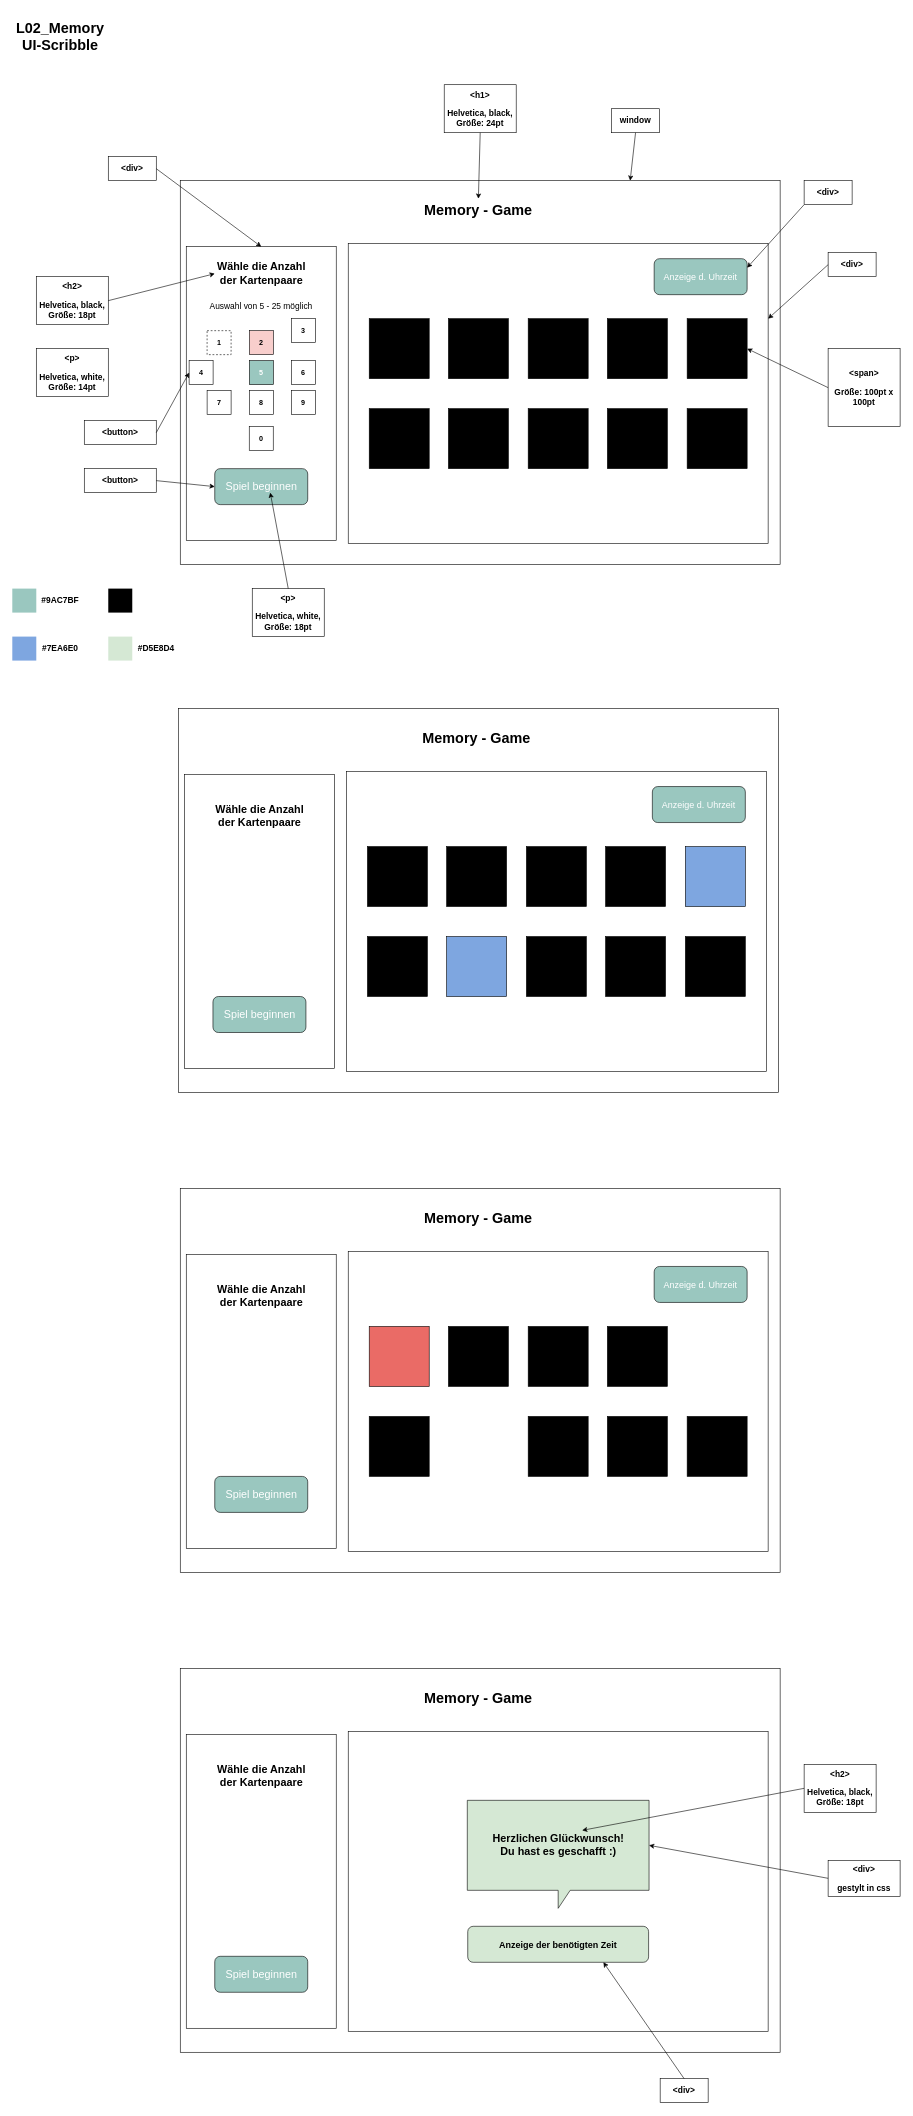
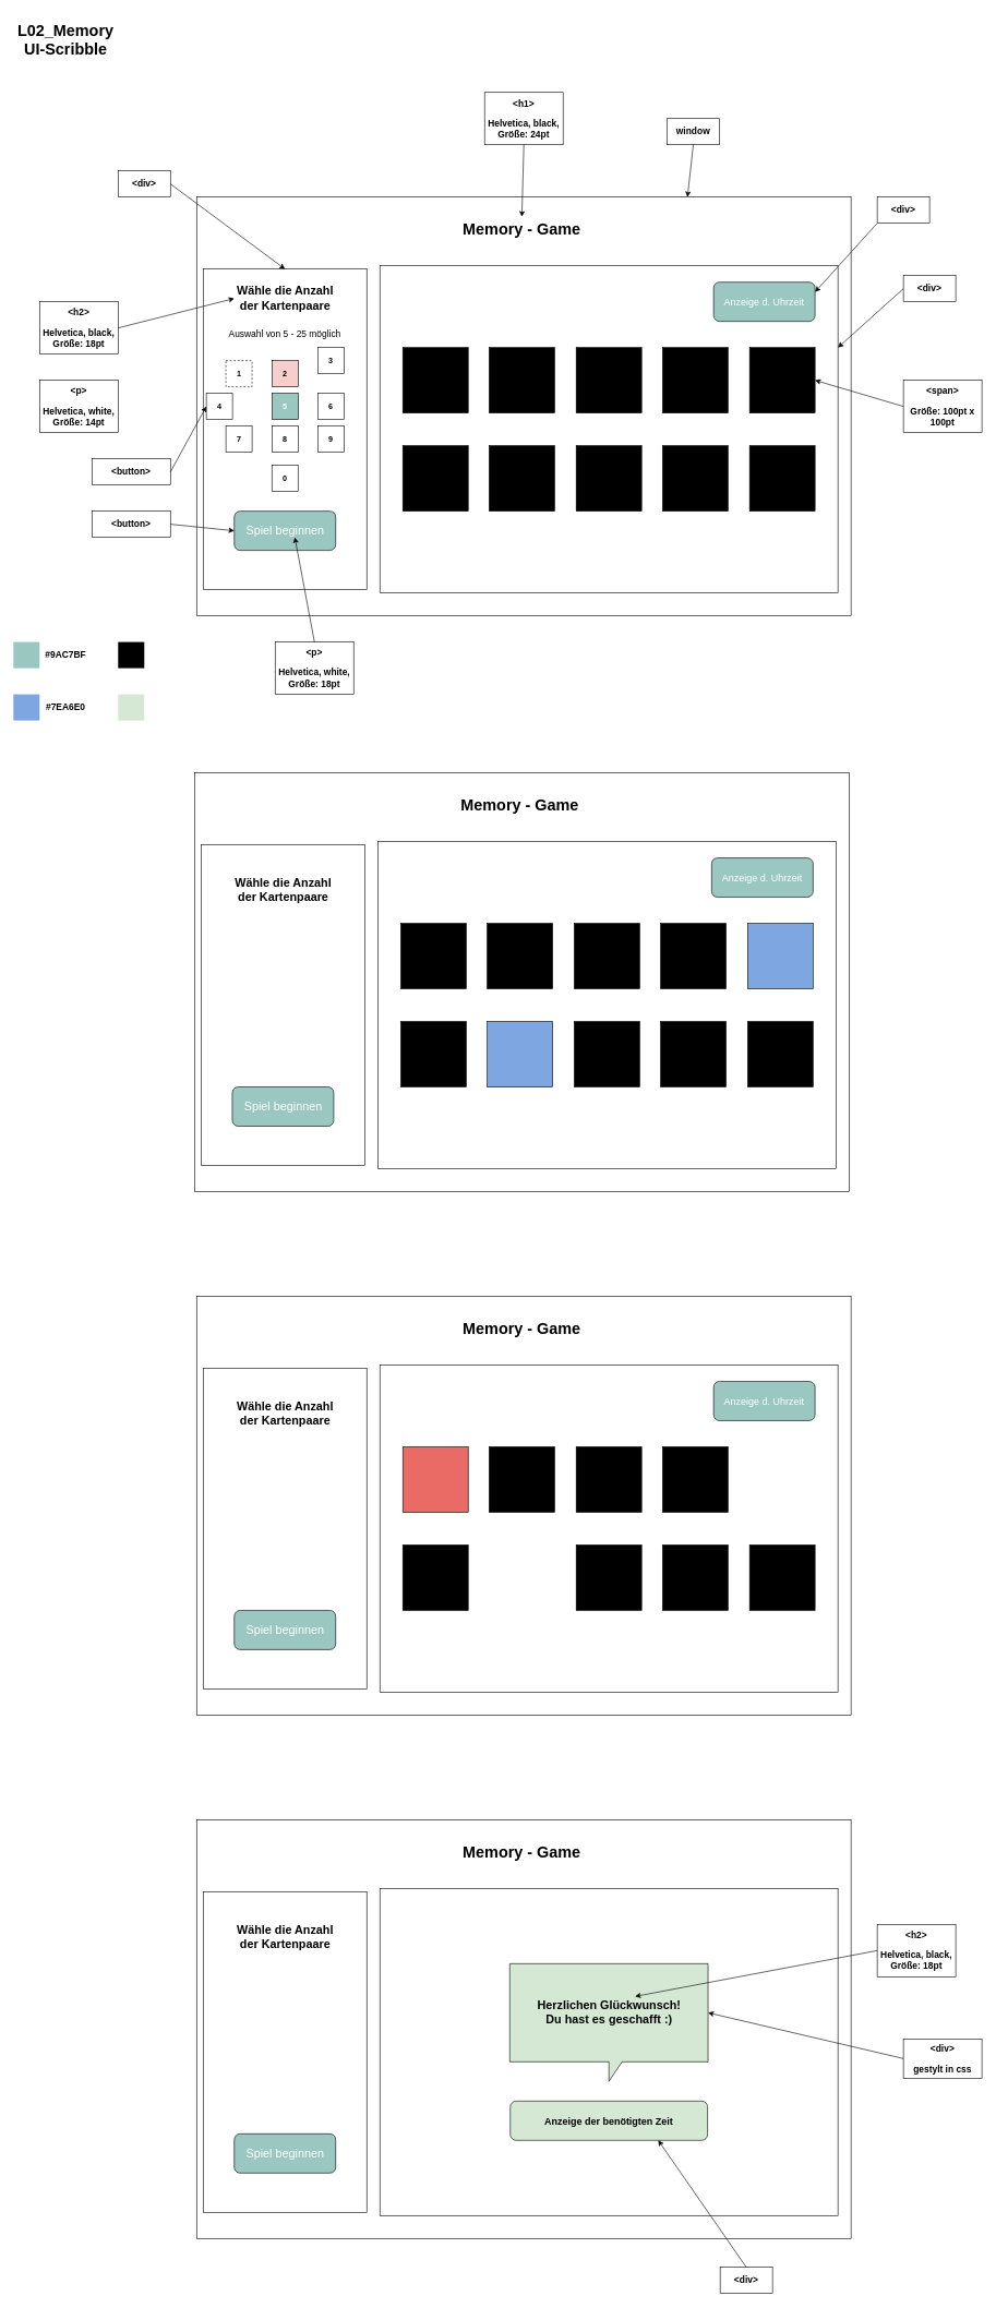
- <mxCell id="31" value="&lt;h3&gt;&amp;lt;span&amp;gt;&lt;/h3&gt;&lt;h3&gt;Größe: 100pt x 100pt&lt;/h3&gt;" style="rounded=0;whiteSpace=wrap;html=1;fillColor=#FFFFFF;" parent="1" vertex="1"><mxGeometry x="1380" y="580" width="120" height="130" as="geometry" /></mxCell>
+ <mxCell id="31" value="&lt;h3&gt;&amp;lt;span&amp;gt;&lt;/h3&gt;&lt;h3&gt;Größe: 100pt x 100pt&lt;/h3&gt;" style="rounded=0;whiteSpace=wrap;html=1;fillColor=#FFFFFF;" parent="1" vertex="1"><mxGeometry x="1380" y="580" width="120" height="80" as="geometry" /></mxCell>
- <mxCell id="82" value="&lt;h3&gt;#D5E8D4&lt;/h3&gt;" style="text;html=1;strokeColor=none;fillColor=none;align=center;verticalAlign=middle;whiteSpace=wrap;rounded=0;" parent="1" vertex="1"><mxGeometry x="220" y="1060" width="80" height="40" as="geometry" /></mxCell>
- <mxCell id="87" value="&lt;h3&gt;&amp;lt;div&amp;gt;&lt;/h3&gt;&lt;h3&gt;gestylt in css&lt;/h3&gt;" style="rounded=0;whiteSpace=wrap;html=1;fillColor=#FFFFFF;" parent="1" vertex="1"><mxGeometry x="1380" y="3100" width="120" height="60" as="geometry" /></mxCell>
+ <mxCell id="87" value="&lt;h3&gt;&amp;lt;div&amp;gt;&lt;/h3&gt;&lt;h3&gt;gestylt in css&lt;/h3&gt;" style="rounded=0;whiteSpace=wrap;html=1;fillColor=#FFFFFF;" parent="1" vertex="1"><mxGeometry x="1380" y="3115" width="120" height="60" as="geometry" /></mxCell>
